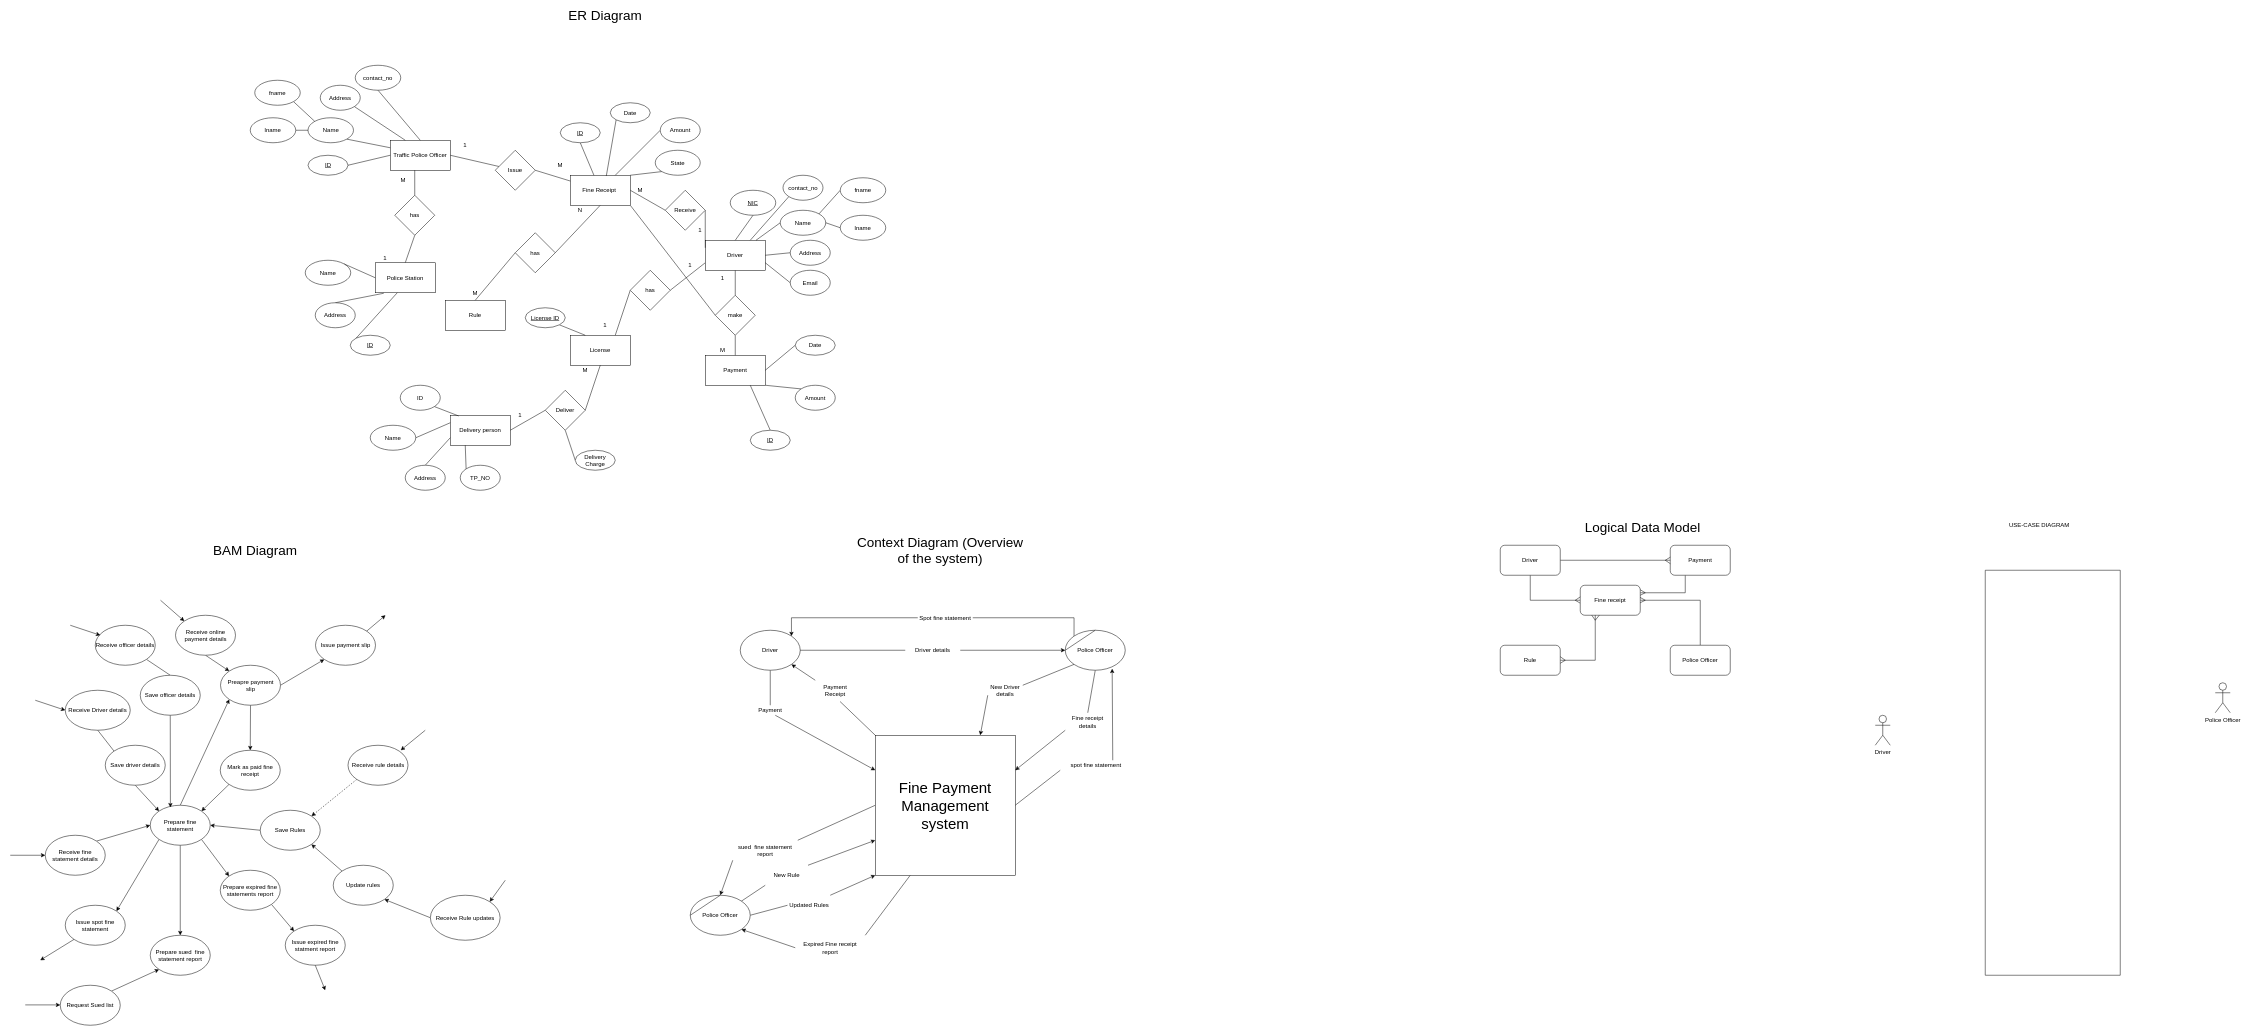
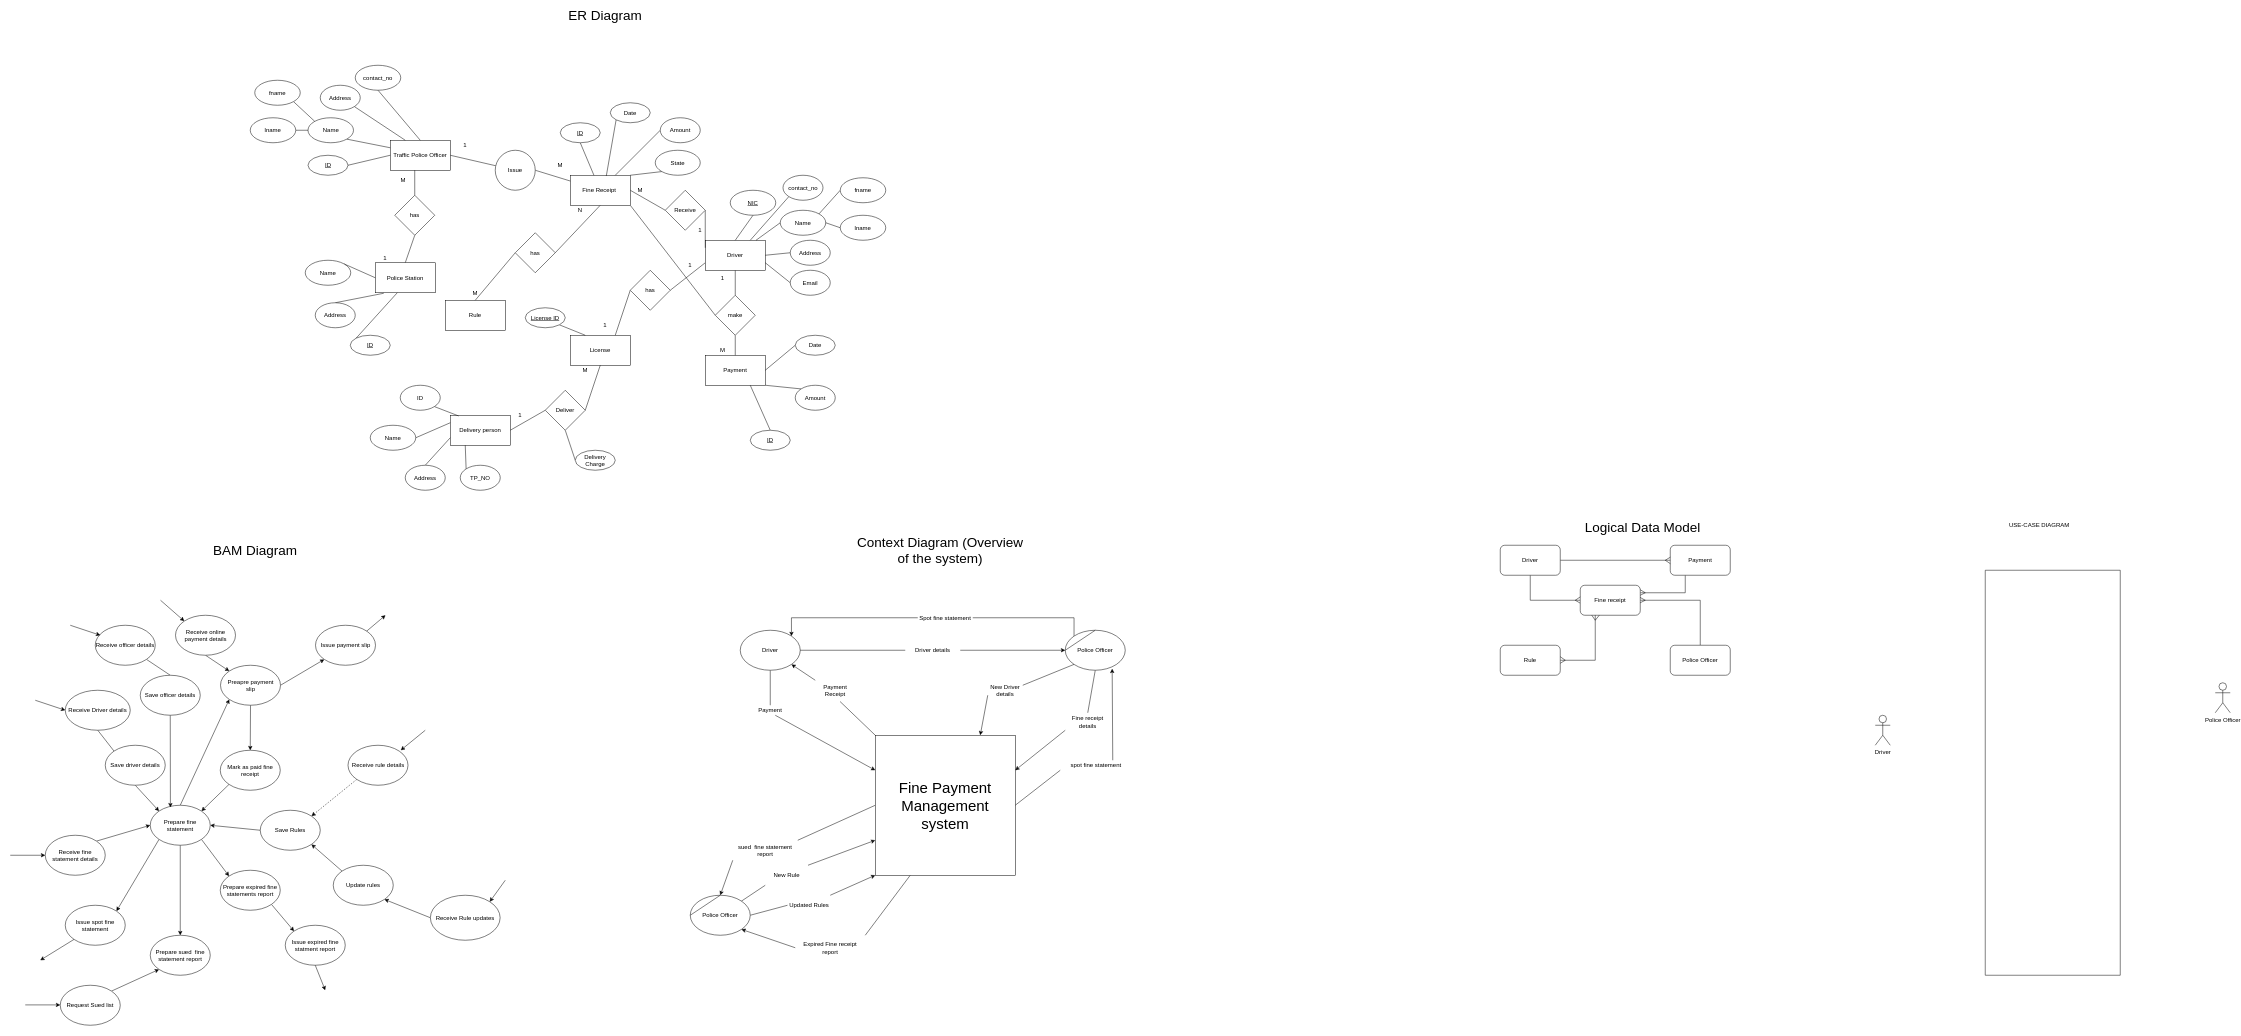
- <mxCell id="20" value="Issue" style="rhombus;whiteSpace=wrap;html=1;" parent="1" vertex="1"><mxGeometry x="990" y="300" width="80" height="80" as="geometry" /></mxCell>
+ <mxCell id="20" value="Issue" style="ellipse;whiteSpace=wrap;html=1;" parent="1" vertex="1"><mxGeometry x="990" y="300" width="80" height="80" as="geometry" /></mxCell>
